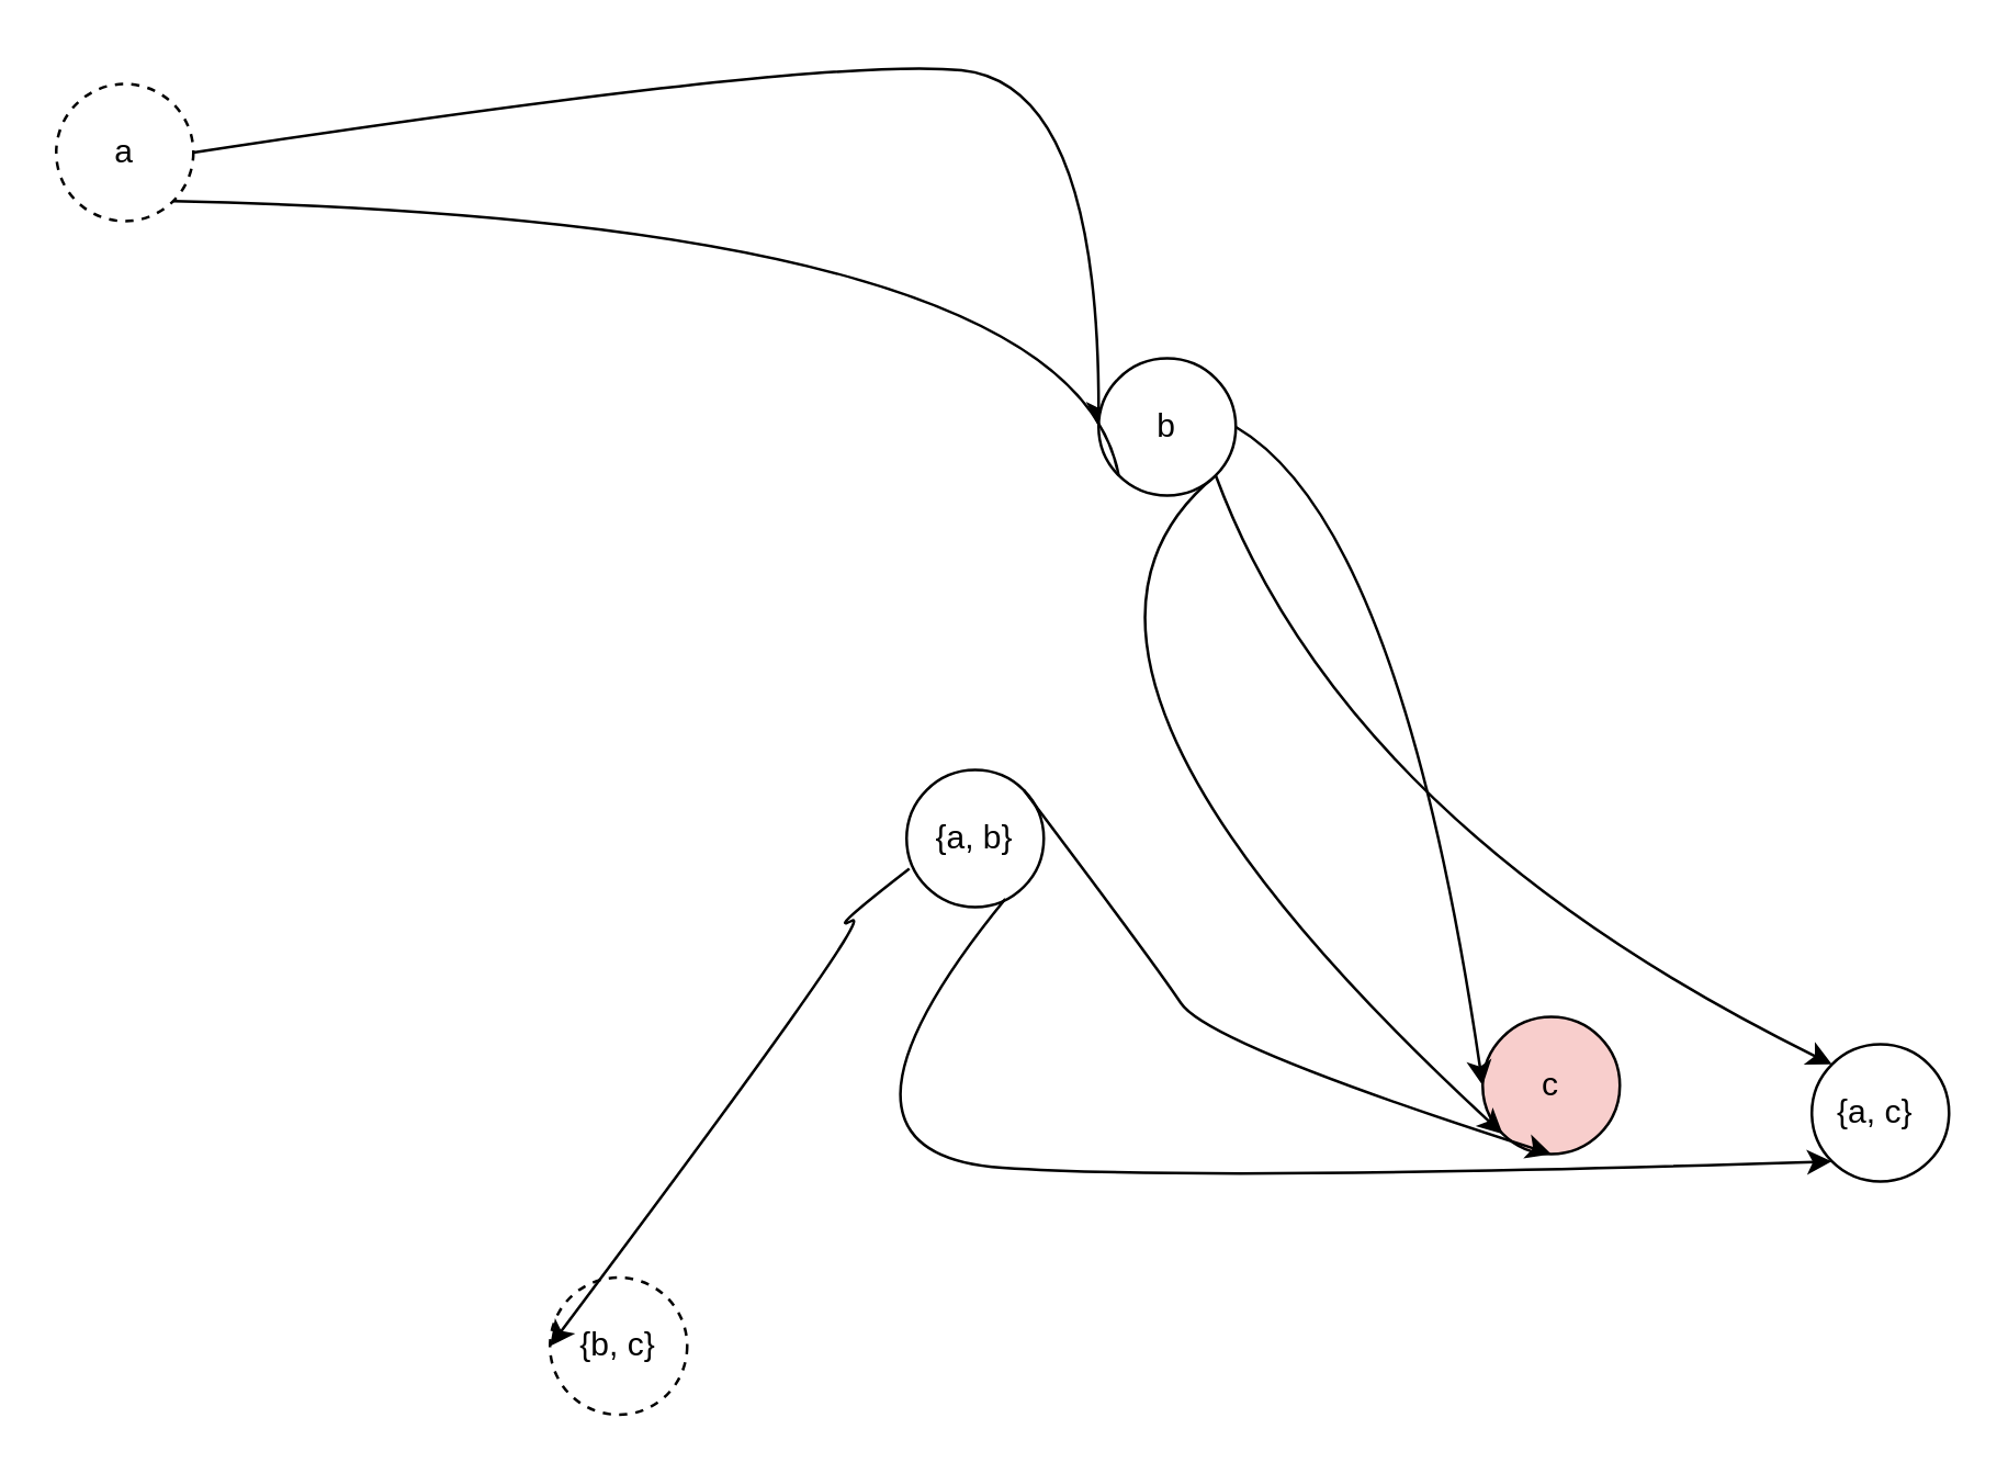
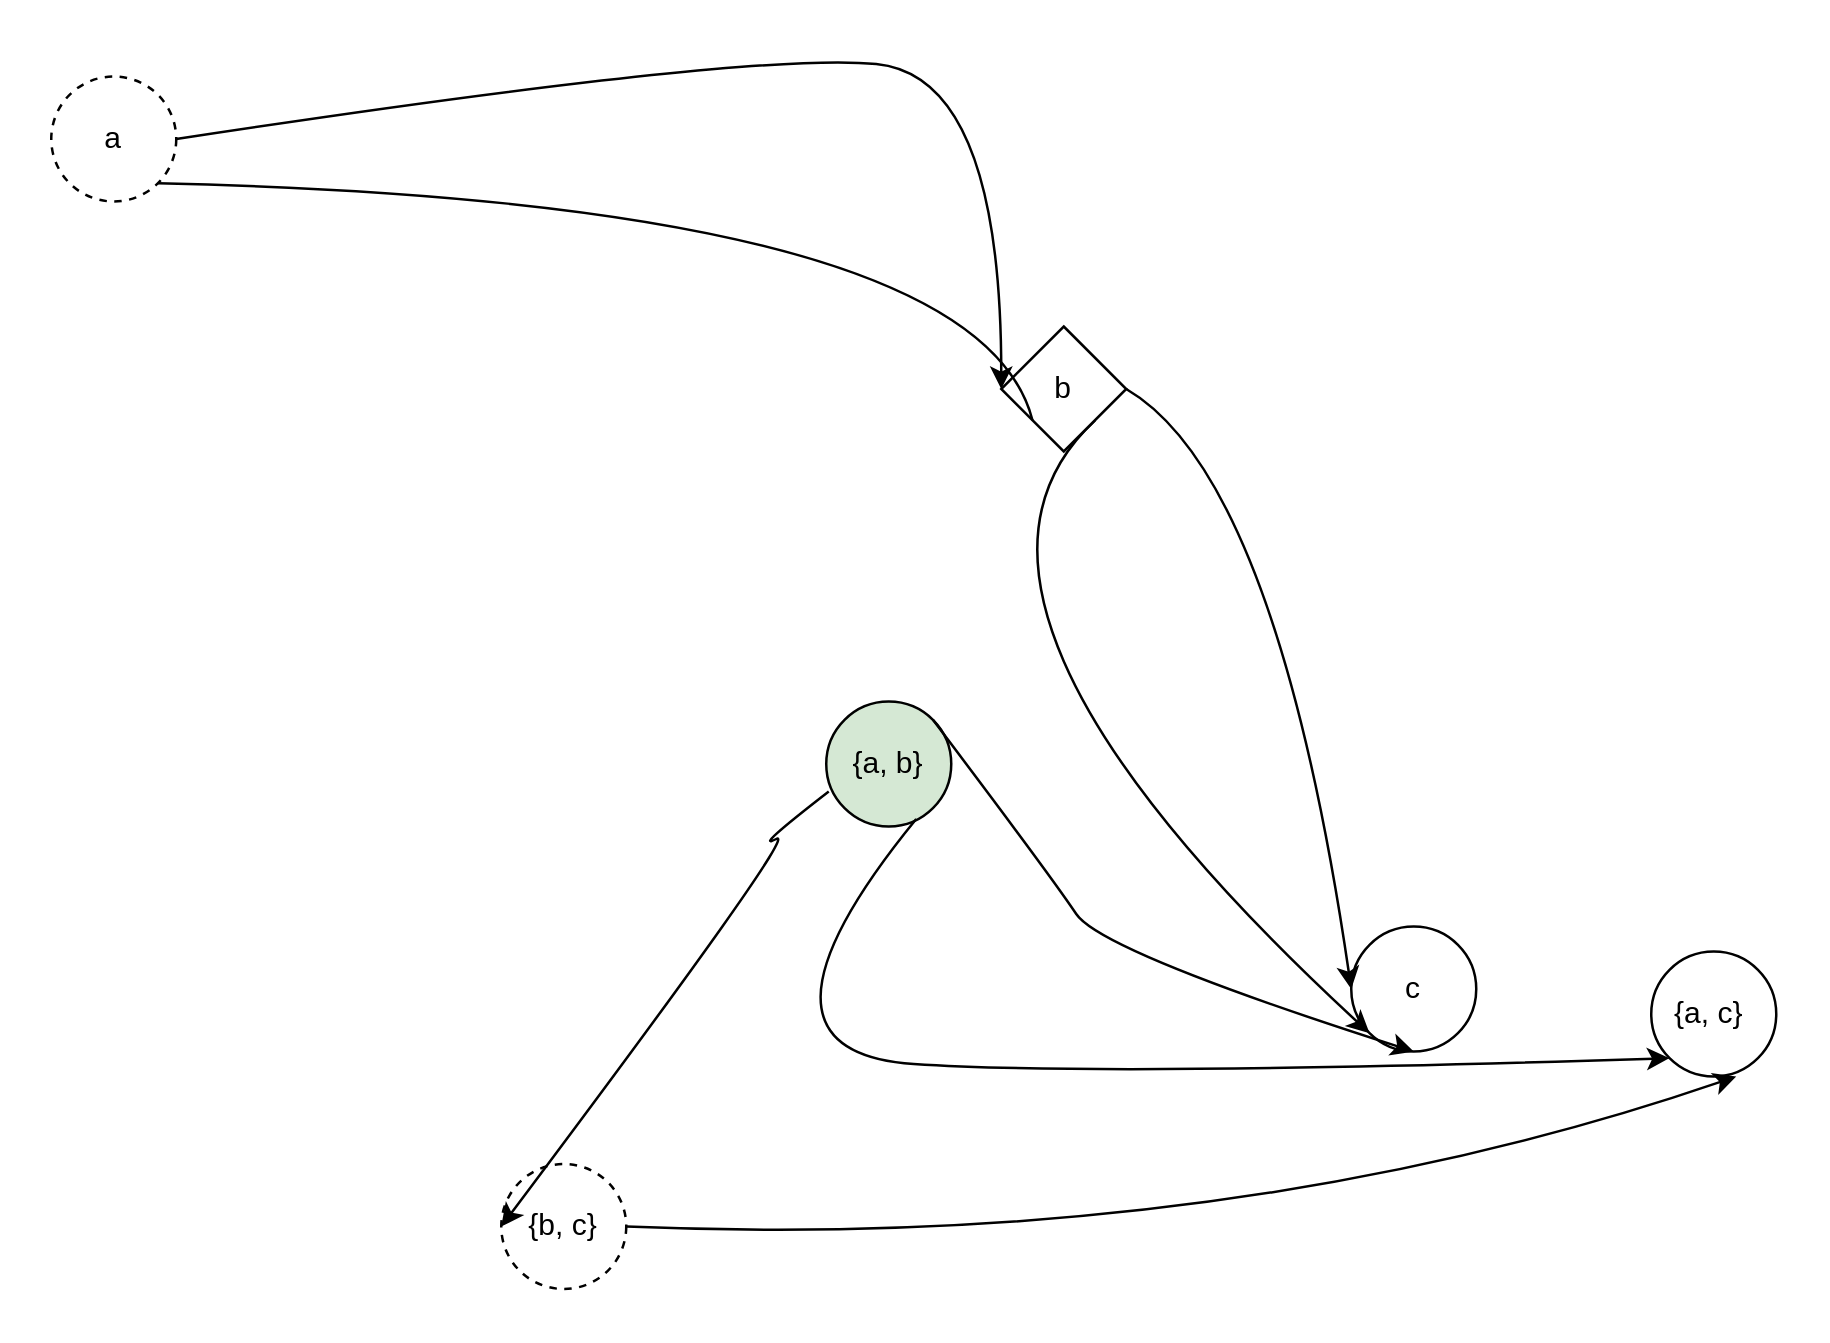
- <mxCell id="15" value="b" style="ellipse;whiteSpace=wrap;html=1;" vertex="1" parent="1"><mxGeometry x="400" y="130" width="50" height="50" as="geometry" /></mxCell>
+ <mxCell id="15" value="b" style="rhombus;whiteSpace=wrap;html=1;" vertex="1" parent="1"><mxGeometry x="400" y="130" width="50" height="50" as="geometry" /></mxCell>
- <mxCell id="4" value="{a, b}" style="ellipse;whiteSpace=wrap;html=1;" vertex="1" parent="1"><mxGeometry x="330" y="280" width="50" height="50" as="geometry" /></mxCell>
+ <mxCell id="4" value="{a, b}" style="ellipse;whiteSpace=wrap;html=1;fillColor=#d5e8d4;" vertex="1" parent="1"><mxGeometry x="330" y="280" width="50" height="50" as="geometry" /></mxCell>
- <mxCell id="14" value="" style="curved=1;endArrow=classic;html=1;rounded=0;exitX=1;exitY=1;exitDx=0;exitDy=0;entryX=0;entryY=0;entryDx=0;entryDy=0;" edge="1" parent="1" source="15" target="6"><mxGeometry width="50" height="50" relative="1" as="geometry"><mxPoint x="490" y="350" as="sourcePoint" /><mxPoint x="570" y="310" as="targetPoint" /><Array as="points"><mxPoint x="490" y="300" /></Array></mxGeometry></mxCell>
- <mxCell id="3" value="c" style="ellipse;whiteSpace=wrap;html=1;fillColor=#f8cecc;" vertex="1" parent="1"><mxGeometry x="540" y="370" width="50" height="50" as="geometry" /></mxCell>
+ <mxCell id="3" value="c" style="ellipse;whiteSpace=wrap;html=1;" vertex="1" parent="1"><mxGeometry x="540" y="370" width="50" height="50" as="geometry" /></mxCell>
+ <mxCell id="12" value="" style="curved=1;endArrow=classic;html=1;rounded=0;entryX=0.68;entryY=1;entryDx=0;entryDy=0;exitX=1;exitY=0.5;exitDx=0;exitDy=0;entryPerimeter=0;" edge="1" parent="1" source="5" target="6"><mxGeometry width="50" height="50" relative="1" as="geometry"><mxPoint x="480" y="380" as="sourcePoint" /><mxPoint x="530" y="330" as="targetPoint" /><Array as="points"><mxPoint x="490" y="500" /></Array></mxGeometry></mxCell>
